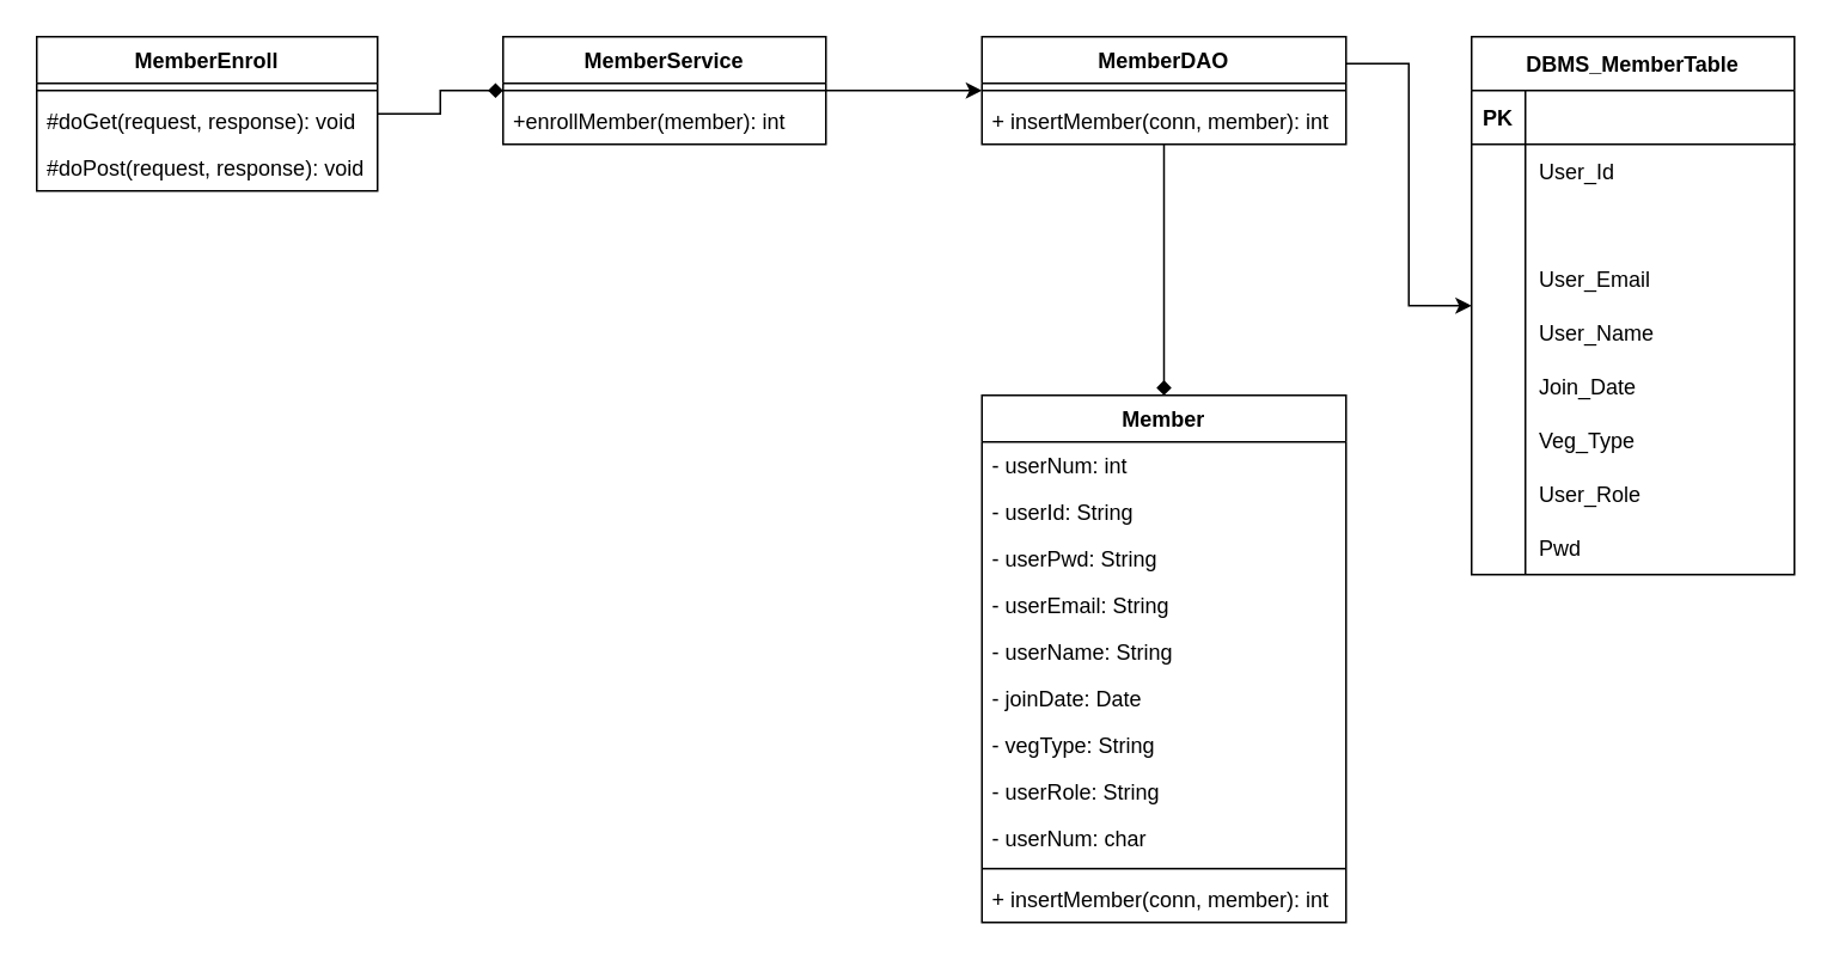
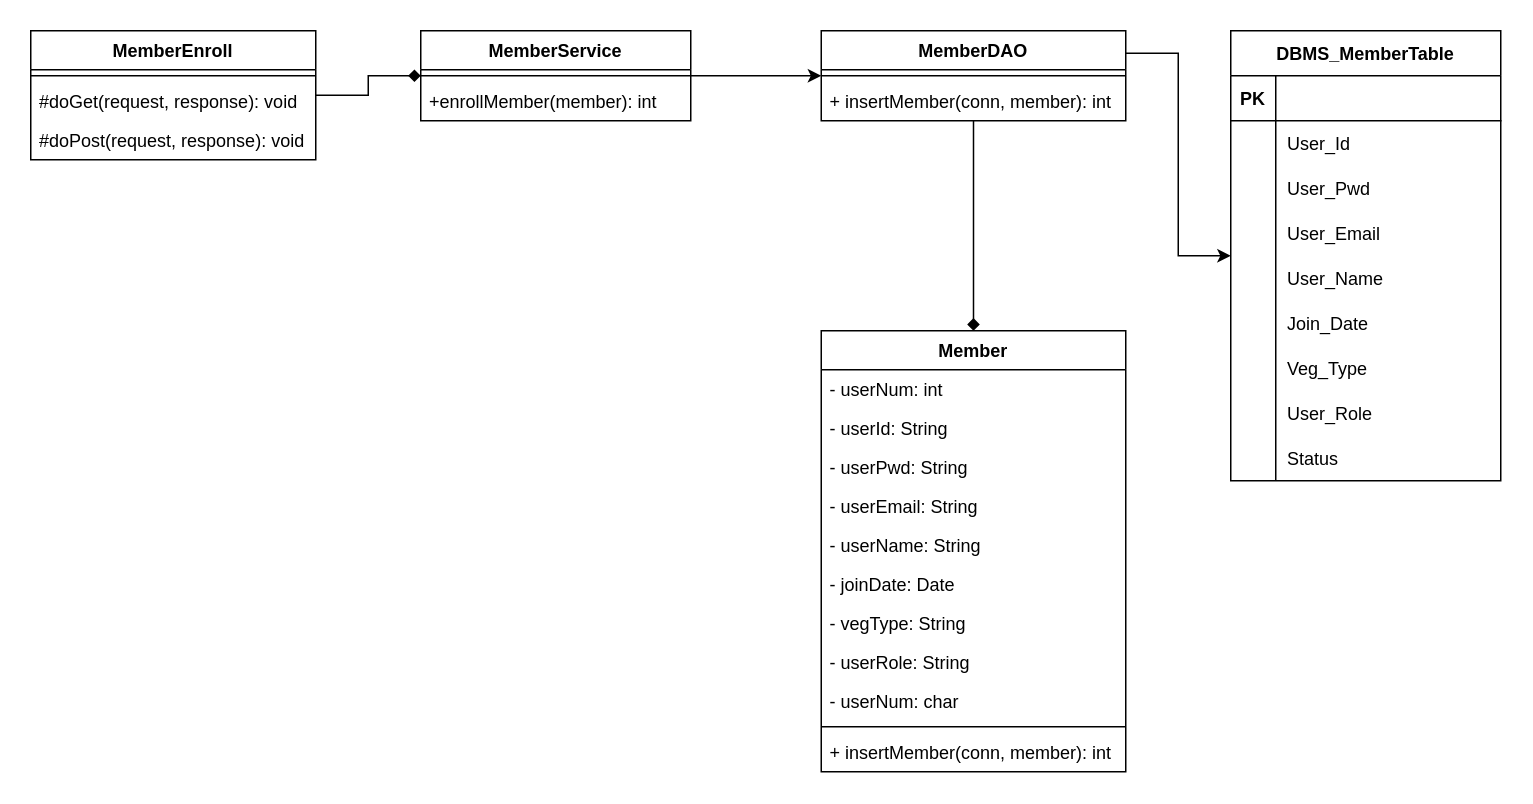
+ <mxCell id="10" value="User_Pwd" style="shape=partialRectangle;connectable=0;fillColor=none;top=0;left=0;bottom=0;right=0;align=left;spacingLeft=6;overflow=hidden;" parent="8" vertex="1"><mxGeometry x="30" width="150" height="30" as="geometry" /></mxCell>
- <mxCell id="28" value="Pwd" style="shape=partialRectangle;connectable=0;fillColor=none;top=0;left=0;bottom=0;right=0;align=left;spacingLeft=6;overflow=hidden;" parent="26" vertex="1"><mxGeometry x="30" width="150" height="30" as="geometry" /></mxCell>
+ <mxCell id="28" value="Status" style="shape=partialRectangle;connectable=0;fillColor=none;top=0;left=0;bottom=0;right=0;align=left;spacingLeft=6;overflow=hidden;" parent="26" vertex="1"><mxGeometry x="30" width="150" height="30" as="geometry" /></mxCell>
